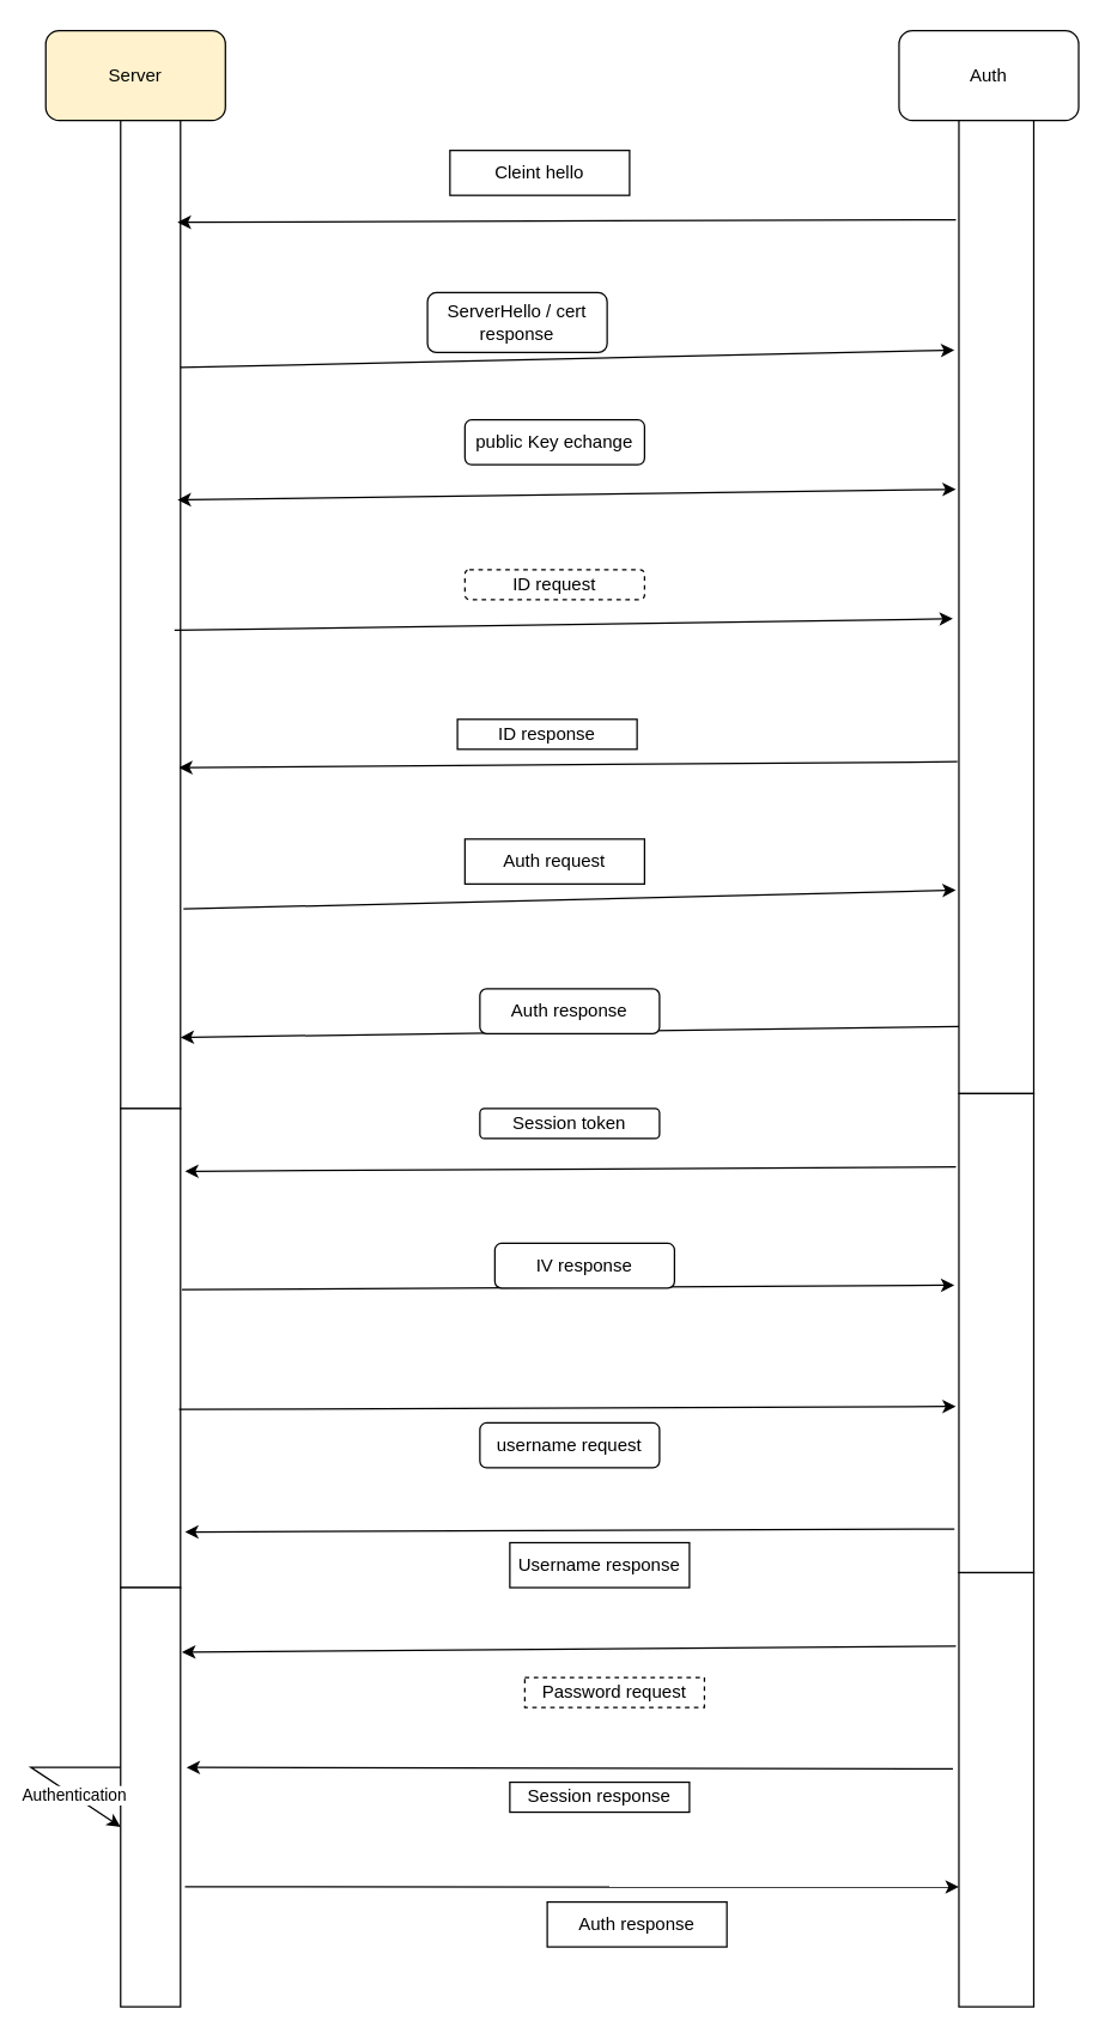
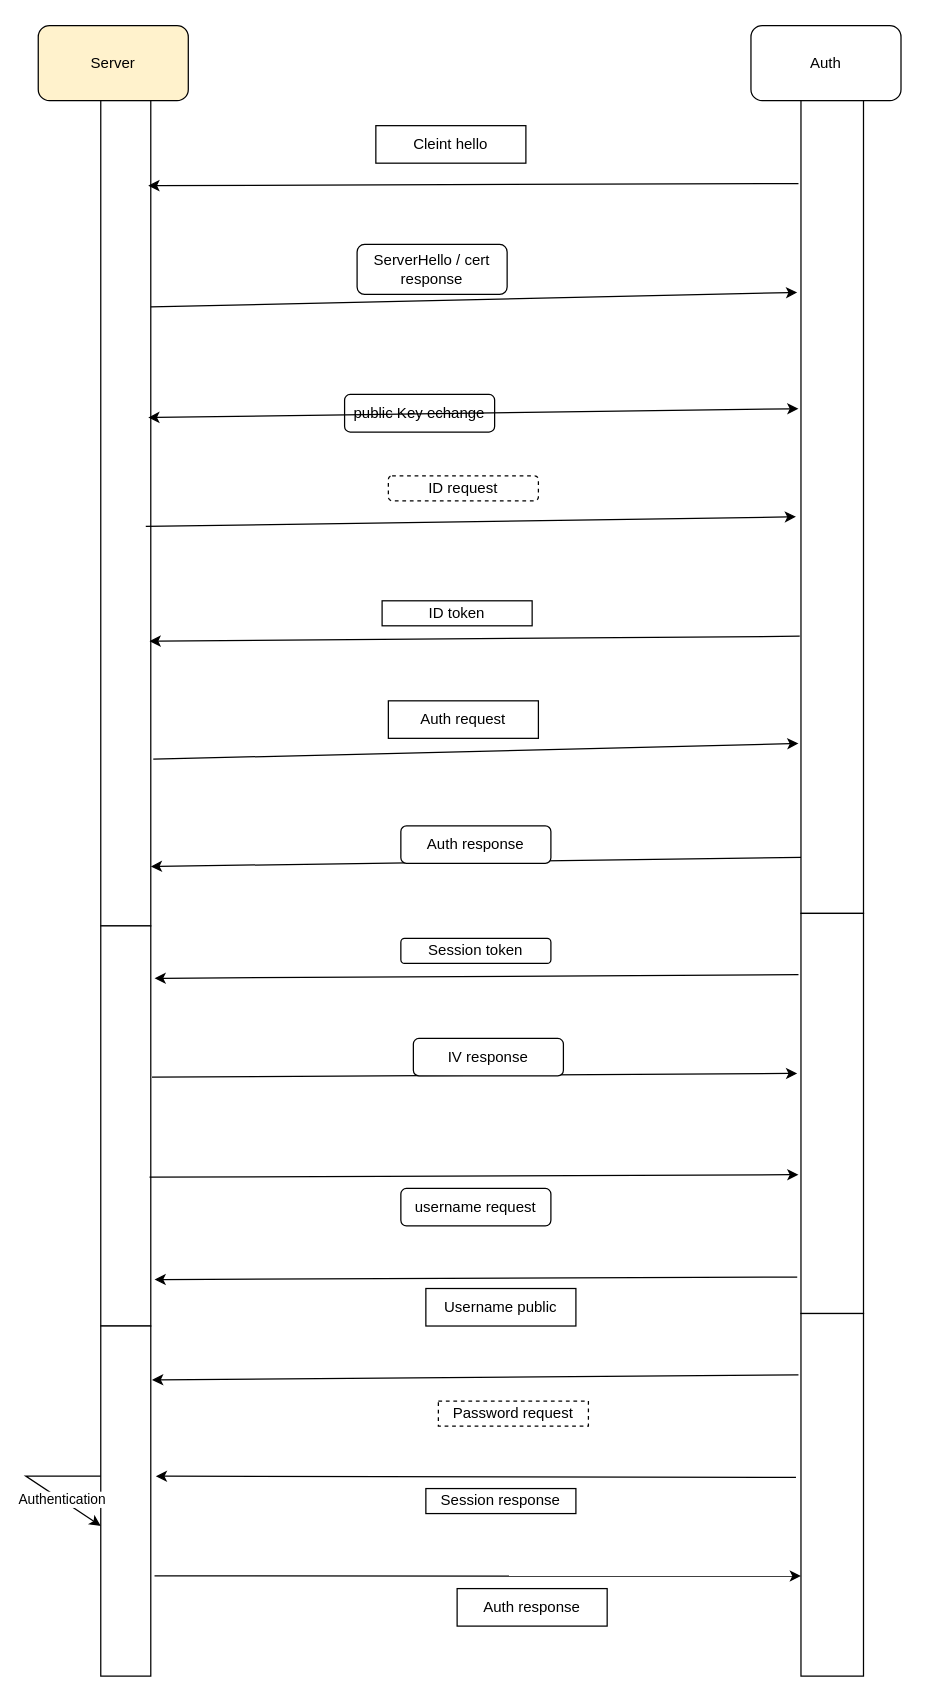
- <mxCell id="10" value="public Key echange" style="rounded=1;whiteSpace=wrap;html=1;" vertex="1" parent="1"><mxGeometry x="310" y="280" width="120" height="30" as="geometry" /></mxCell>
+ <mxCell id="10" value="public Key echange" style="rounded=1;whiteSpace=wrap;html=1;" vertex="1" parent="1"><mxGeometry x="275" y="315" width="120" height="30" as="geometry" /></mxCell>
- <mxCell id="15" value="ID response" style="rounded=0;whiteSpace=wrap;html=1;" vertex="1" parent="1"><mxGeometry x="305" y="480" width="120" height="20" as="geometry" /></mxCell>
+ <mxCell id="15" value="ID token" style="rounded=0;whiteSpace=wrap;html=1;" vertex="1" parent="1"><mxGeometry x="305" y="480" width="120" height="20" as="geometry" /></mxCell>
- <mxCell id="23" value="&lt;div&gt;Session token&lt;/div&gt;" style="rounded=1;whiteSpace=wrap;html=1;" vertex="1" parent="1"><mxGeometry x="320" y="740" width="120" height="20" as="geometry" /></mxCell>
+ <mxCell id="23" value="&lt;div&gt;Session token&lt;/div&gt;" style="rounded=1;whiteSpace=wrap;html=1;" vertex="1" parent="1"><mxGeometry x="320" y="750" width="120" height="20" as="geometry" /></mxCell>
- <mxCell id="31" value="&lt;div&gt;Username response&lt;/div&gt;" style="rounded=0;whiteSpace=wrap;html=1;" vertex="1" parent="1"><mxGeometry x="340" y="1030" width="120" height="30" as="geometry" /></mxCell>
+ <mxCell id="31" value="&lt;div&gt;Username public&lt;/div&gt;" style="rounded=0;whiteSpace=wrap;html=1;" vertex="1" parent="1"><mxGeometry x="340" y="1030" width="120" height="30" as="geometry" /></mxCell>
